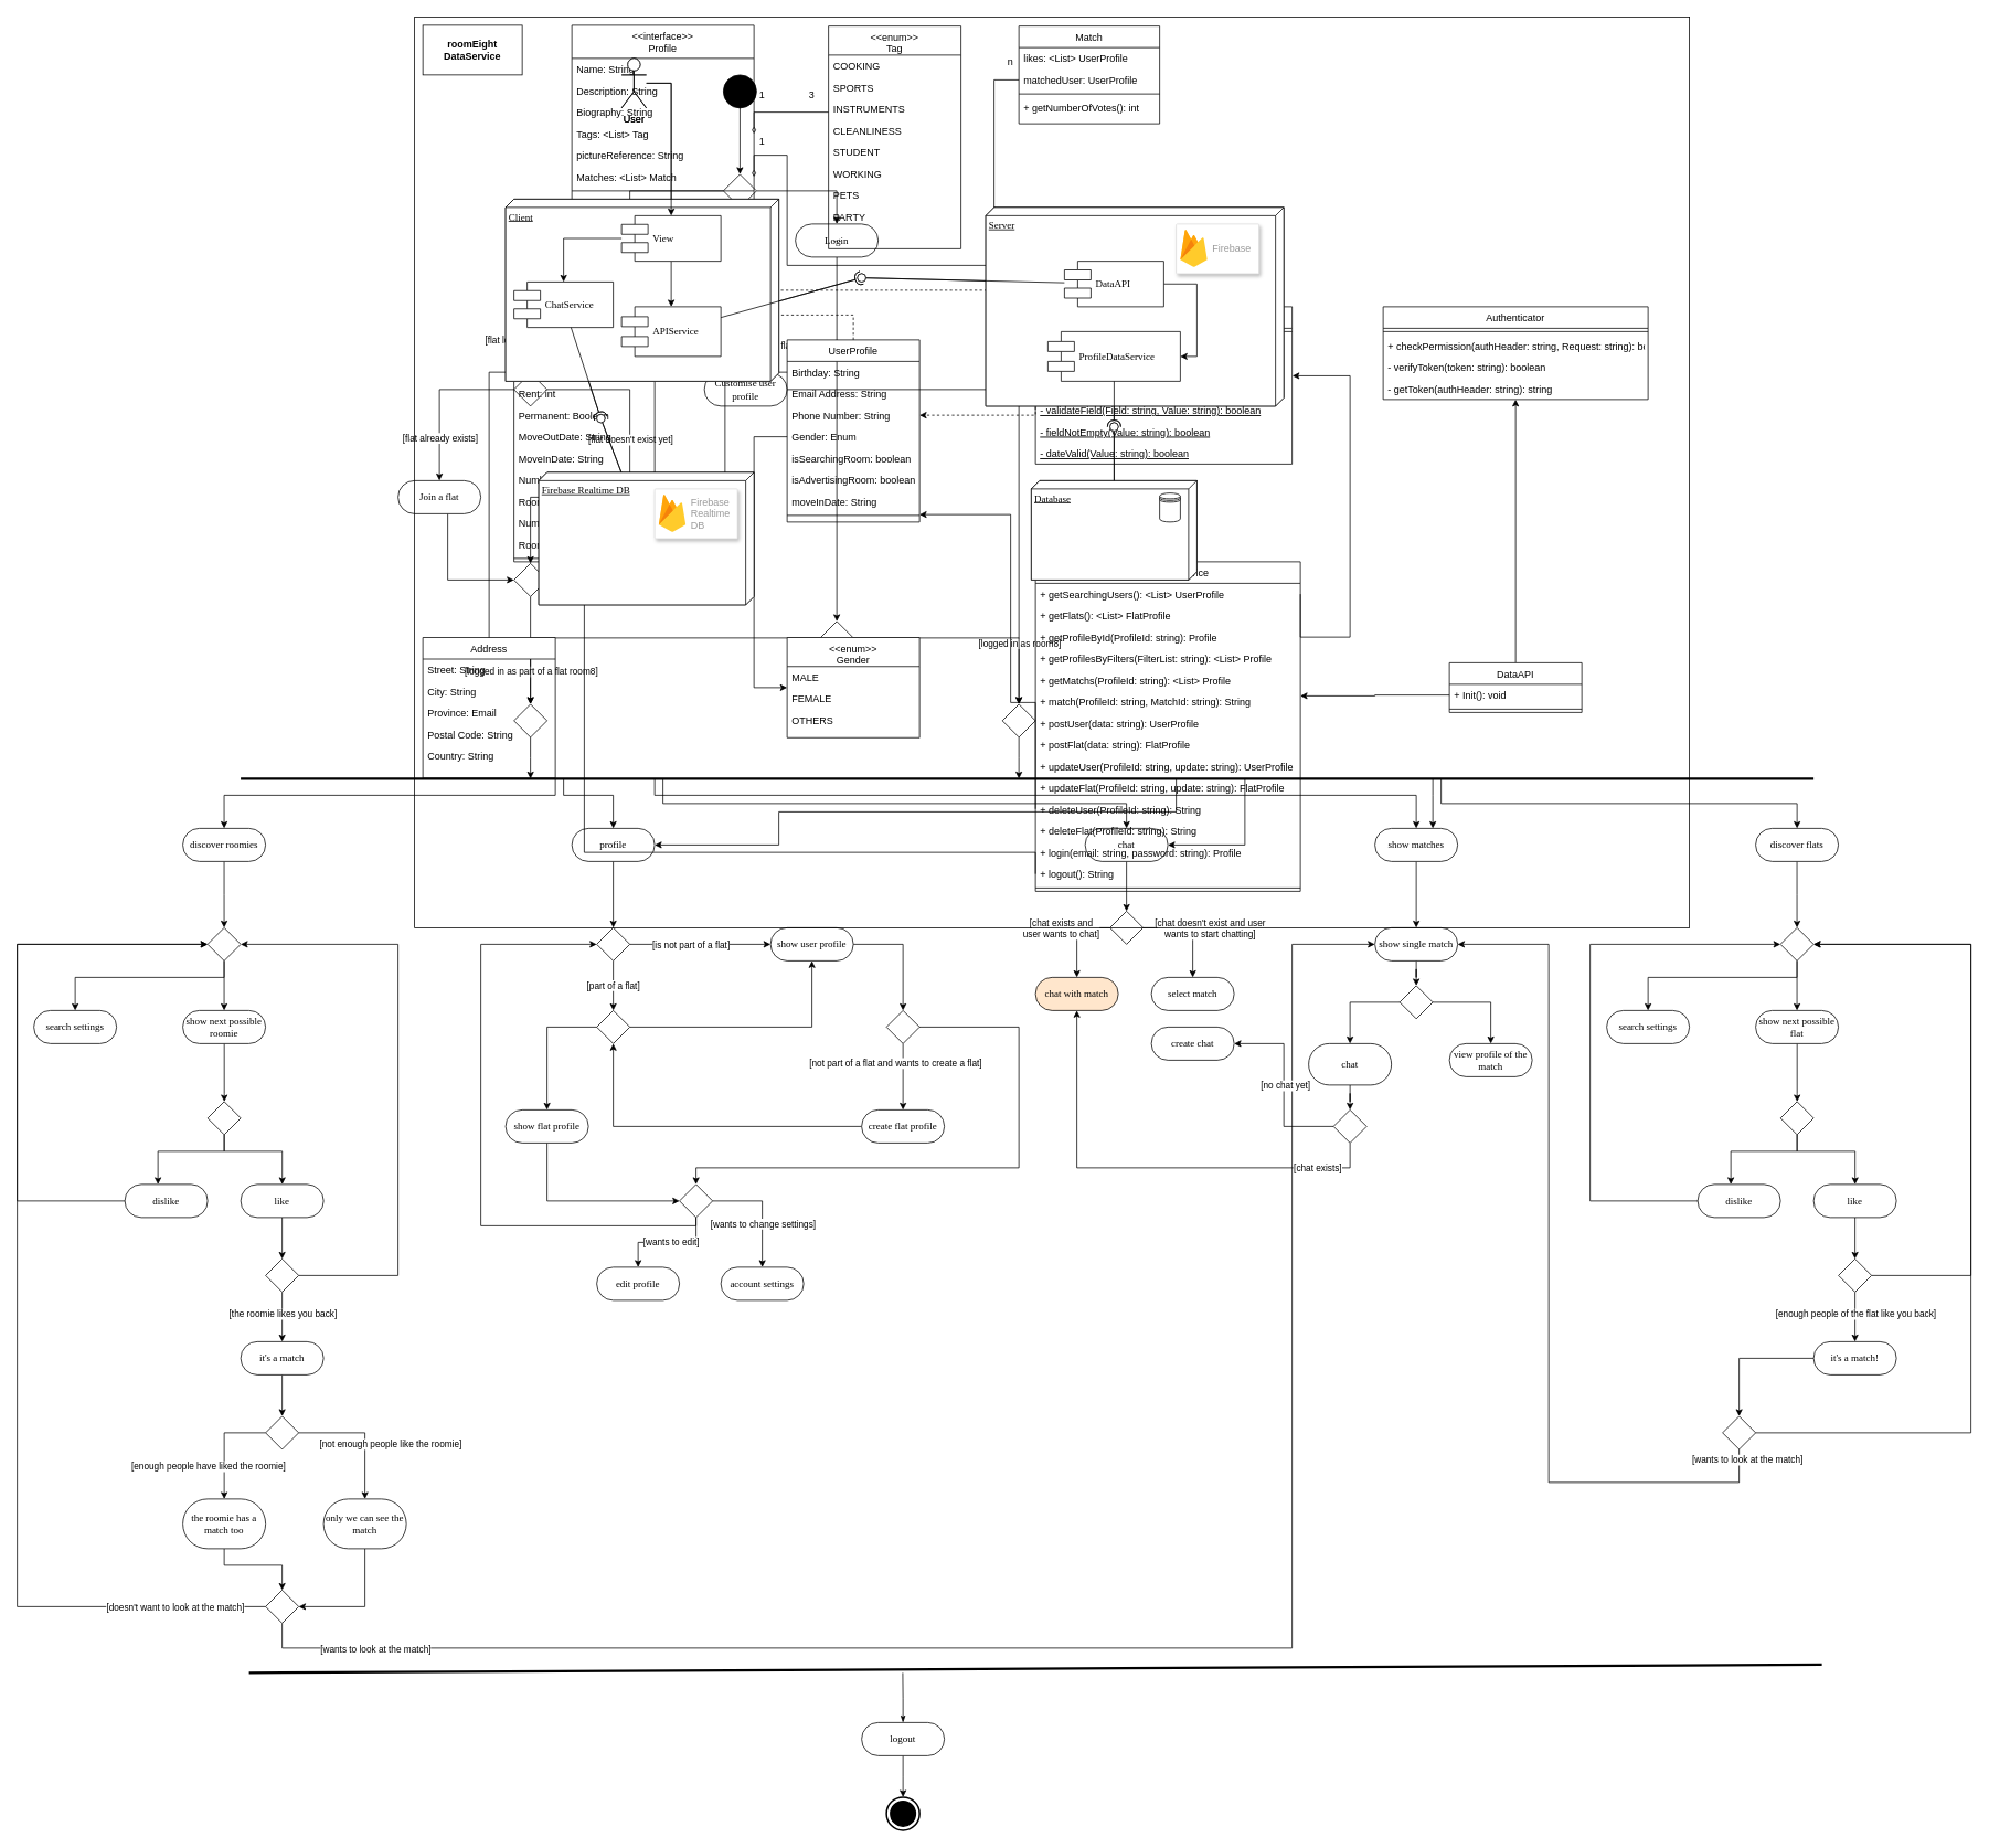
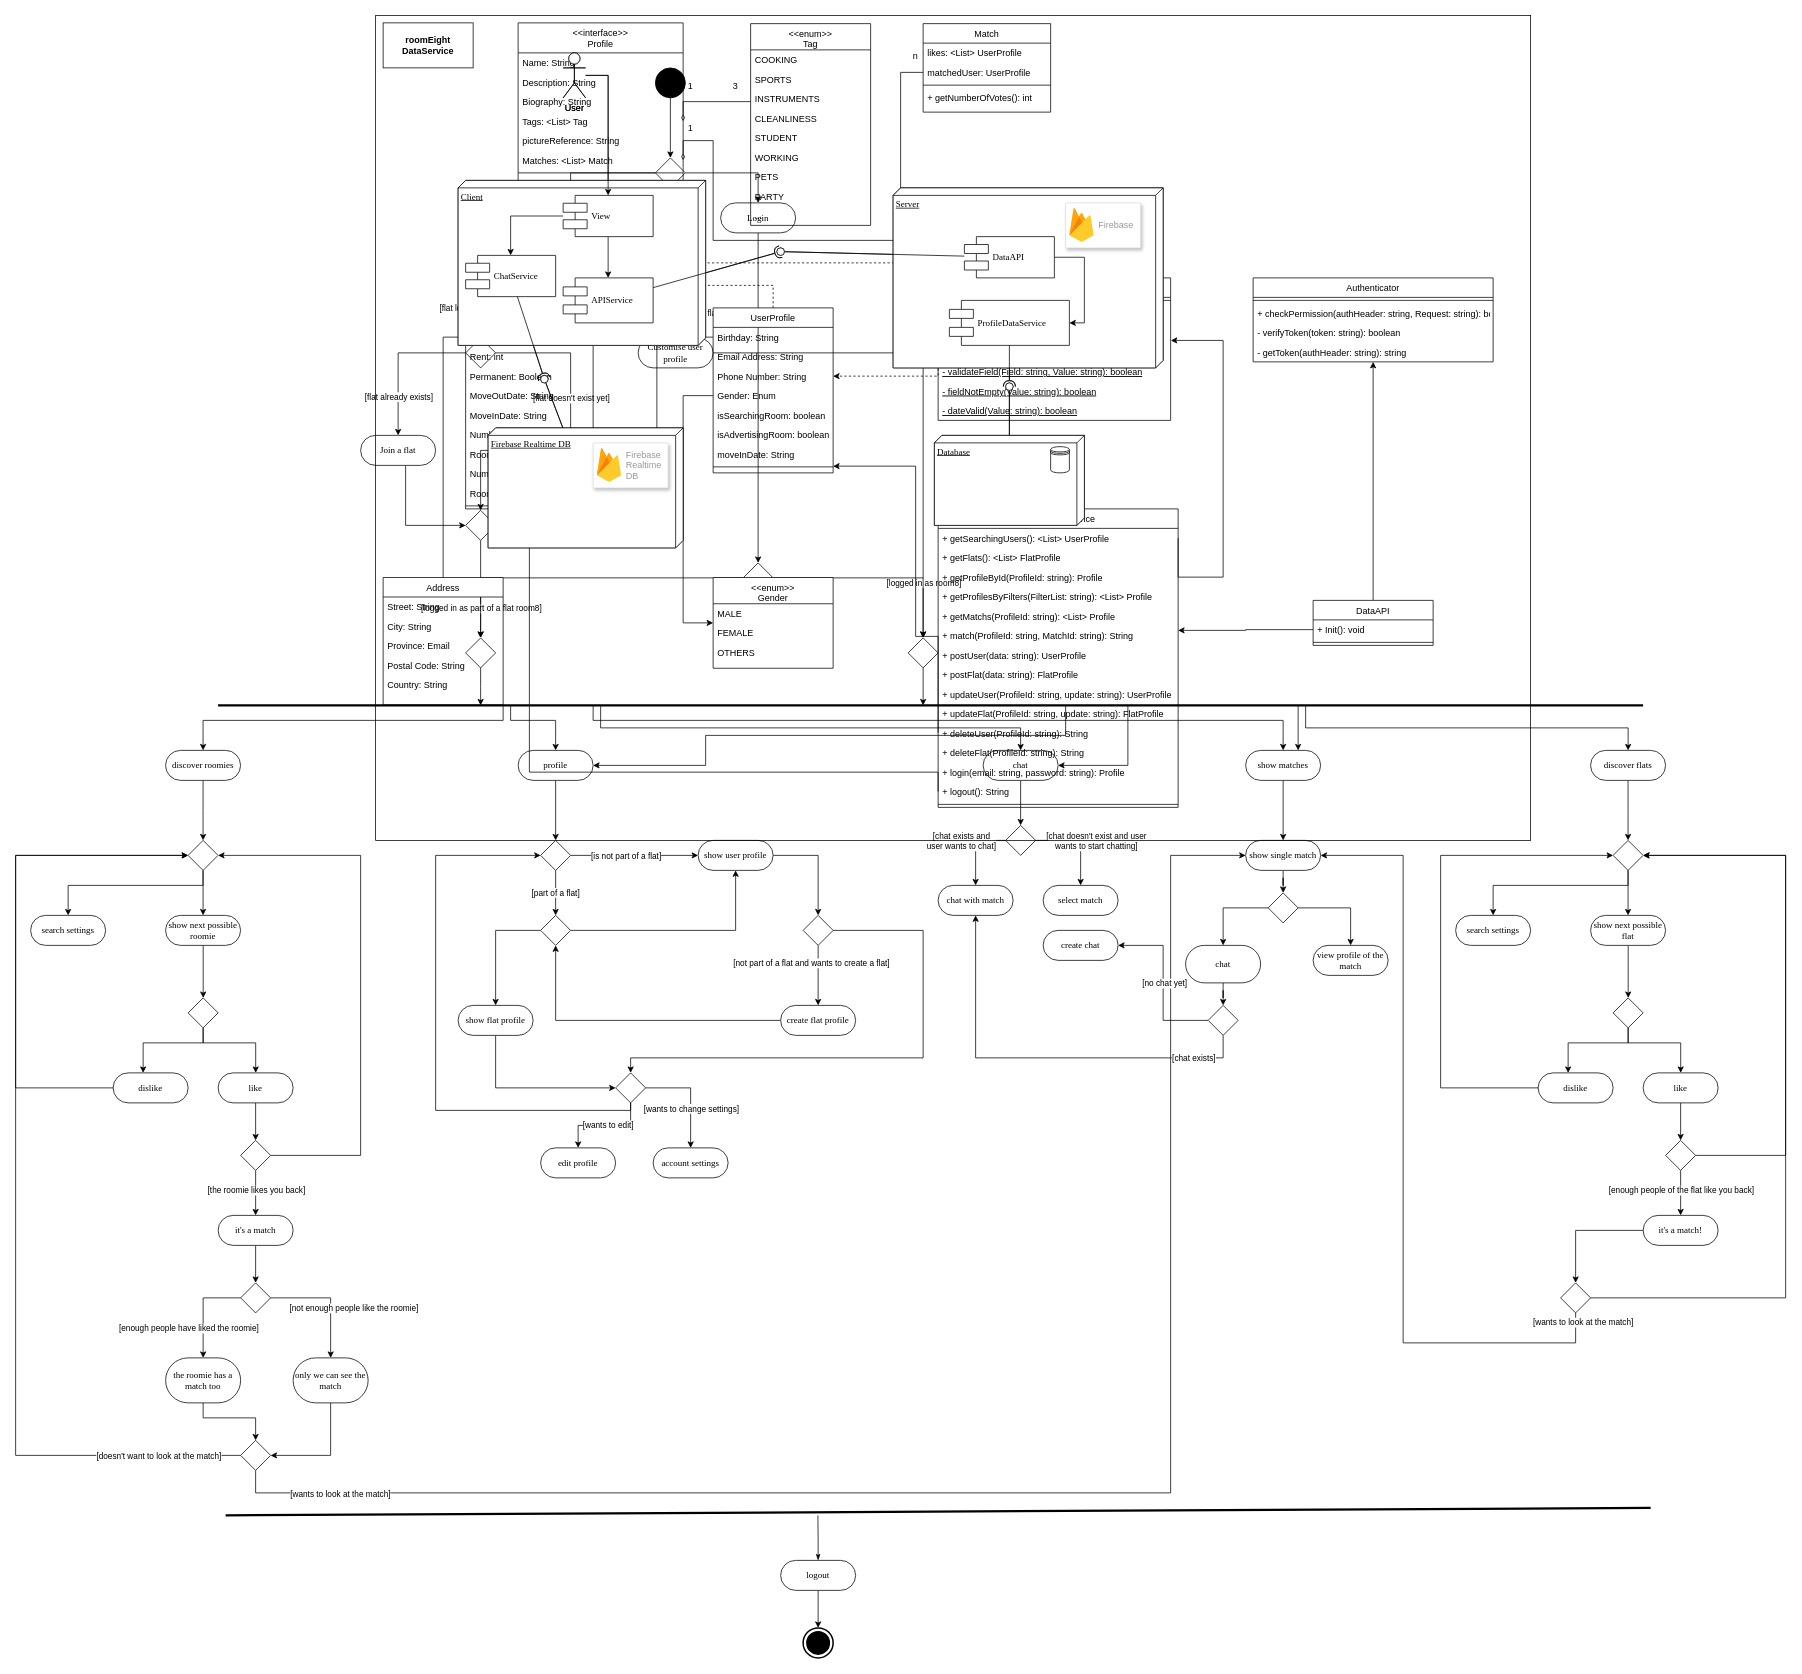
- <mxCell id="148" value="chat with match" style="rounded=1;whiteSpace=wrap;html=1;shadow=0;comic=0;labelBackgroundColor=none;strokeWidth=1;fontFamily=Verdana;fontSize=12;align=center;arcSize=50;fillColor=#ffe6cc;" parent="1" vertex="1"><mxGeometry x="1250" y="1180" width="100" height="40" as="geometry" /></mxCell>
+ <mxCell id="148" value="chat with match" style="rounded=1;whiteSpace=wrap;html=1;shadow=0;comic=0;labelBackgroundColor=none;strokeWidth=1;fontFamily=Verdana;fontSize=12;align=center;arcSize=50;" parent="1" vertex="1"><mxGeometry x="1250" y="1180" width="100" height="40" as="geometry" /></mxCell>
